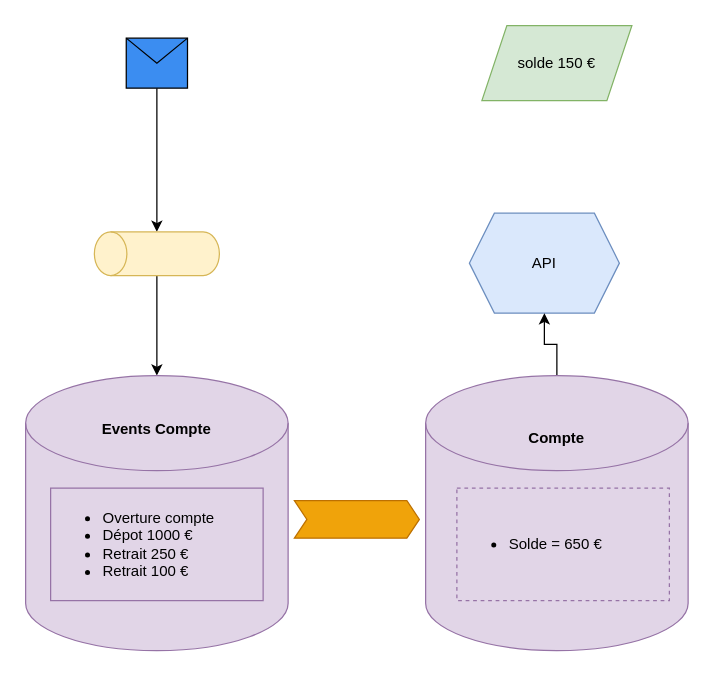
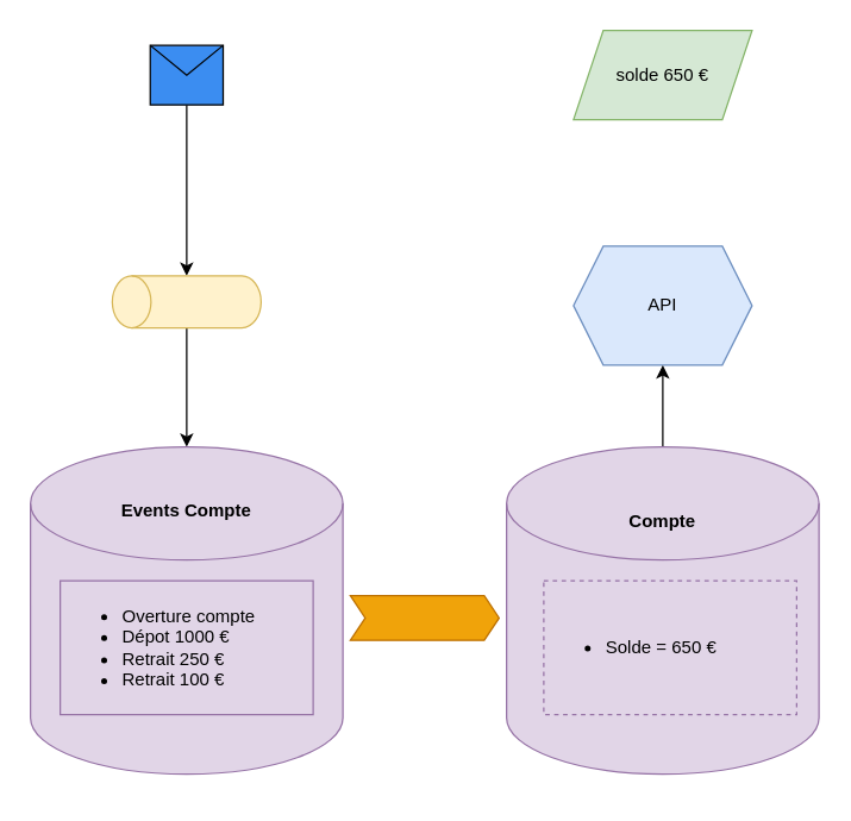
- <mxCell id="9" value="solde 150 €" style="shape=parallelogram;perimeter=parallelogramPerimeter;whiteSpace=wrap;html=1;fixedSize=1;fillColor=#d5e8d4;strokeColor=#82b366;" parent="1" vertex="1"><mxGeometry x="385" y="20" width="120" height="60" as="geometry" /></mxCell>
+ <mxCell id="9" value="solde 650 €" style="shape=parallelogram;perimeter=parallelogramPerimeter;whiteSpace=wrap;html=1;fixedSize=1;fillColor=#d5e8d4;strokeColor=#82b366;" parent="1" vertex="1"><mxGeometry x="385" y="20" width="120" height="60" as="geometry" /></mxCell>
- <mxCell id="8" value="API" style="shape=hexagon;perimeter=hexagonPerimeter2;whiteSpace=wrap;html=1;fixedSize=1;fillColor=#dae8fc;strokeColor=#6c8ebf;" parent="1" vertex="1"><mxGeometry x="375" y="170" width="120" height="80" as="geometry" /></mxCell>
+ <mxCell id="8" value="API" style="shape=hexagon;perimeter=hexagonPerimeter2;whiteSpace=wrap;html=1;fixedSize=1;fillColor=#dae8fc;strokeColor=#6c8ebf;" parent="1" vertex="1"><mxGeometry x="385" y="165" width="120" height="80" as="geometry" /></mxCell>
